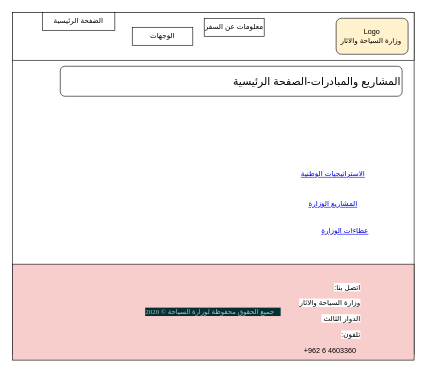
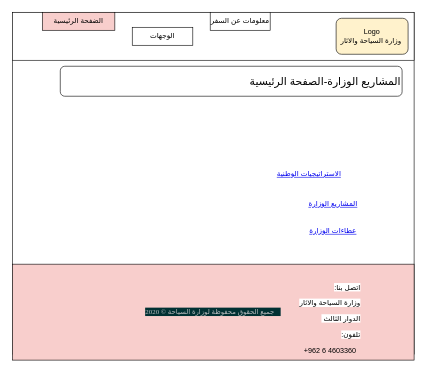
- <mxCell id="4" value="الضفحة الرئيسية" style="rounded=0;whiteSpace=wrap;html=1;" parent="1" vertex="1"><mxGeometry x="70" y="20" width="121" height="30" as="geometry" /></mxCell>
+ <mxCell id="4" value="الضفحة الرئيسية" style="rounded=0;whiteSpace=wrap;html=1;fillColor=#f8cecc;" parent="1" vertex="1"><mxGeometry x="70" y="20" width="121" height="30" as="geometry" /></mxCell>
- <mxCell id="5" value="معلومات عن السفر" style="rounded=0;whiteSpace=wrap;html=1;" parent="1" vertex="1"><mxGeometry x="340" y="30" width="100" height="30" as="geometry" /></mxCell>
+ <mxCell id="5" value="معلومات عن السفر" style="rounded=0;whiteSpace=wrap;html=1;" parent="1" vertex="1"><mxGeometry x="350" y="20" width="100" height="30" as="geometry" /></mxCell>
- <mxCell id="8" value="&lt;font style=&quot;font-size: 18px&quot;&gt;&lt;span style=&quot;text-align: center&quot;&gt;المشاريع والمبادرات&lt;/span&gt;-الصفحة الرئيسية&lt;/font&gt;" style="rounded=1;whiteSpace=wrap;html=1;align=right;" parent="1" vertex="1"><mxGeometry y="110" width="570" height="50" as="geometry" x="100" /></mxCell>
+ <mxCell id="8" value="&lt;font style=&quot;font-size: 18px&quot;&gt;&lt;span style=&quot;text-align: center&quot;&gt;المشاريع الوزارة&lt;/span&gt;-الصفحة الرئيسية&lt;/font&gt;" style="rounded=1;whiteSpace=wrap;html=1;align=right;" parent="1" vertex="1"><mxGeometry y="110" width="570" height="50" as="geometry" x="100" /></mxCell>
- <mxCell id="9" value="الاستراتيجيات الوطنية" style="text;html=1;strokeColor=none;fillColor=none;whiteSpace=wrap;align=center;verticalAlign=middle;fontColor=#0000EE;fontStyle=4;" parent="1" vertex="1"><mxGeometry x="490" y="280" width="130" height="20" as="geometry" /></mxCell>
+ <mxCell id="9" value="الاستراتيجيات الوطنية" style="text;html=1;strokeColor=none;fillColor=none;whiteSpace=wrap;align=center;verticalAlign=middle;fontColor=#0000EE;fontStyle=4;" parent="1" vertex="1"><mxGeometry x="450" y="280" width="130" height="20" as="geometry" /></mxCell>
- <mxCell id="11" value="عطاءات الوزارة" style="text;html=1;strokeColor=none;fillColor=none;whiteSpace=wrap;align=center;verticalAlign=middle;fontColor=#0000EE;fontStyle=4;" parent="1" vertex="1"><mxGeometry x="510" y="370" width="130" height="30" as="geometry" /></mxCell>
+ <mxCell id="11" value="عطاءات الوزارة" style="text;html=1;strokeColor=none;fillColor=none;whiteSpace=wrap;align=center;verticalAlign=middle;fontColor=#0000EE;fontStyle=4;" parent="1" vertex="1"><mxGeometry x="490" y="370" width="130" height="30" as="geometry" /></mxCell>
